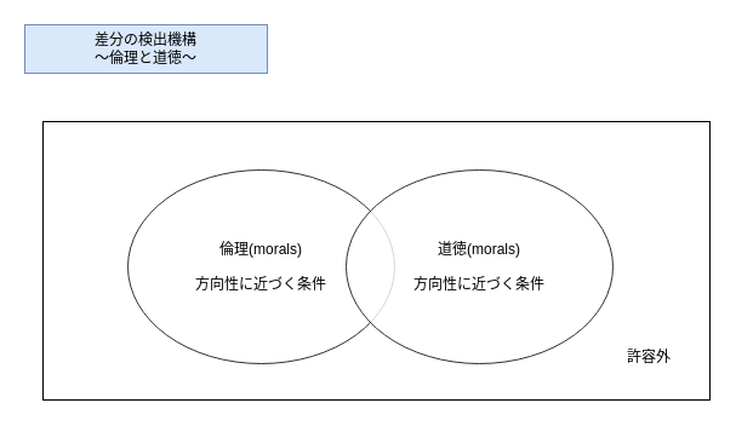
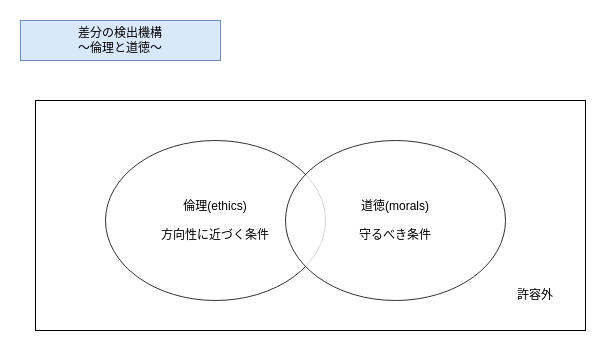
- <mxCell id="4" value="倫理&lt;span style=&quot;background-color: transparent; color: light-dark(rgb(0, 0, 0), rgb(255, 255, 255));&quot;&gt;(morals)&lt;/span&gt;&lt;div&gt;&lt;br&gt;&lt;div&gt;方向性に近づく条件&lt;/div&gt;&lt;/div&gt;" style="ellipse;whiteSpace=wrap;html=1;shadow=0;opacity=80;" vertex="1" parent="1"><mxGeometry x="105" y="140" width="220" height="160" as="geometry" /></mxCell>
+ <mxCell id="4" value="倫理&lt;span style=&quot;background-color: transparent; color: light-dark(rgb(0, 0, 0), rgb(255, 255, 255));&quot;&gt;(ethics)&lt;/span&gt;&lt;div&gt;&lt;br&gt;&lt;div&gt;方向性に近づく条件&lt;/div&gt;&lt;/div&gt;" style="ellipse;whiteSpace=wrap;html=1;shadow=0;opacity=80;" vertex="1" parent="1"><mxGeometry x="105" y="140" width="220" height="160" as="geometry" /></mxCell>
- <mxCell id="5" value="道徳&lt;span style=&quot;background-color: transparent; color: light-dark(rgb(0, 0, 0), rgb(255, 255, 255));&quot;&gt;(morals)&lt;/span&gt;&lt;div&gt;&lt;span style=&quot;background-color: transparent; color: light-dark(rgb(0, 0, 0), rgb(255, 255, 255));&quot;&gt;&lt;br&gt;&lt;/span&gt;&lt;/div&gt;&lt;div&gt;&lt;span style=&quot;background-color: transparent; color: light-dark(rgb(0, 0, 0), rgb(255, 255, 255));&quot;&gt;方向性に近づく条件&lt;/span&gt;&lt;/div&gt;" style="ellipse;whiteSpace=wrap;html=1;opacity=80;" vertex="1" parent="1"><mxGeometry x="285" y="140" width="220" height="160" as="geometry" /></mxCell>
+ <mxCell id="5" value="道徳&lt;span style=&quot;background-color: transparent; color: light-dark(rgb(0, 0, 0), rgb(255, 255, 255));&quot;&gt;(morals)&lt;/span&gt;&lt;div&gt;&lt;span style=&quot;background-color: transparent; color: light-dark(rgb(0, 0, 0), rgb(255, 255, 255));&quot;&gt;&lt;br&gt;&lt;/span&gt;&lt;/div&gt;&lt;div&gt;&lt;span style=&quot;background-color: transparent; color: light-dark(rgb(0, 0, 0), rgb(255, 255, 255));&quot;&gt;守るべき条件&lt;/span&gt;&lt;/div&gt;" style="ellipse;whiteSpace=wrap;html=1;opacity=80;" vertex="1" parent="1"><mxGeometry x="285" y="140" width="220" height="160" as="geometry" /></mxCell>
